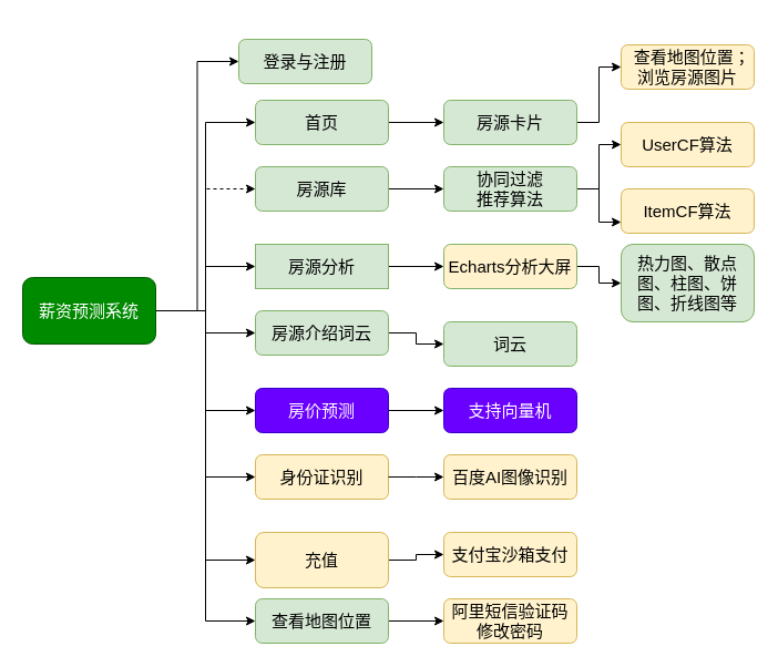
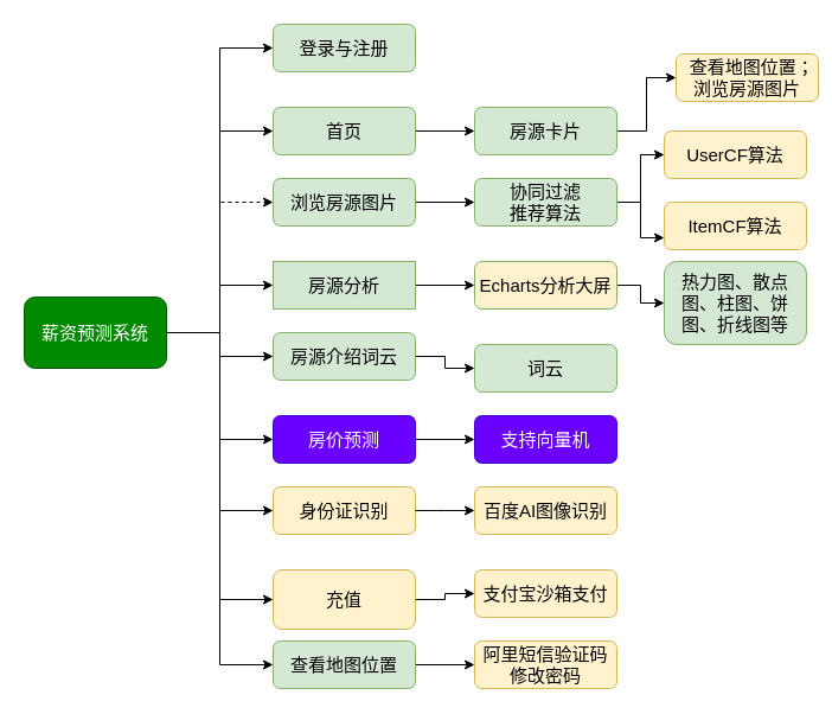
- <mxCell id="14" value="登录与注册" style="rounded=1;whiteSpace=wrap;html=1;fontSize=15;fillColor=#d5e8d4;strokeColor=#82b366;" vertex="1" parent="1"><mxGeometry x="215" y="35" width="120" height="40" as="geometry" /></mxCell>
+ <mxCell id="14" value="登录与注册" style="rounded=1;whiteSpace=wrap;html=1;fontSize=15;fillColor=#d5e8d4;strokeColor=#82b366;" vertex="1" parent="1"><mxGeometry x="230" y="20" width="120" height="40" as="geometry" /></mxCell>
- <mxCell id="39" value="&amp;nbsp; 查看地图位置；浏览房源图片" style="rounded=1;whiteSpace=wrap;html=1;fontSize=15;fillColor=#fff2cc;strokeColor=#d6b656;" vertex="1" parent="1"><mxGeometry x="560" y="40" width="120" height="40" as="geometry" /></mxCell>
+ <mxCell id="39" value="&amp;nbsp; 查看地图位置；浏览房源图片" style="rounded=1;whiteSpace=wrap;html=1;fontSize=15;fillColor=#fff2cc;strokeColor=#d6b656;" vertex="1" parent="1"><mxGeometry x="570" y="45" width="120" height="40" as="geometry" /></mxCell>
- <mxCell id="26" value="房源库" style="rounded=1;whiteSpace=wrap;html=1;fontSize=15;fillColor=#d5e8d4;strokeColor=#82b366;" vertex="1" parent="1"><mxGeometry x="230" y="150" width="120" height="40" as="geometry" /></mxCell>
+ <mxCell id="26" value="浏览房源图片" style="rounded=1;whiteSpace=wrap;html=1;fontSize=15;fillColor=#d5e8d4;strokeColor=#82b366;" vertex="1" parent="1"><mxGeometry x="230" y="150" width="120" height="40" as="geometry" /></mxCell>
